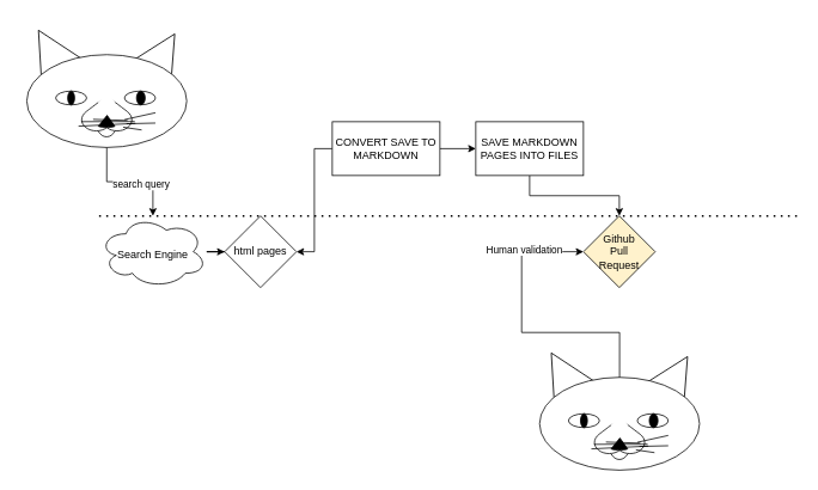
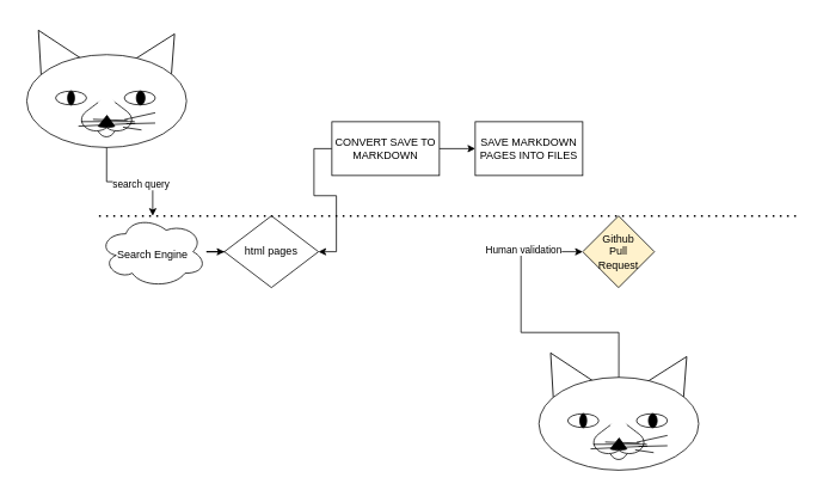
- <mxCell id="24" value="" style="edgeStyle=orthogonalEdgeStyle;rounded=0;orthogonalLoop=1;jettySize=auto;html=1;" edge="1" parent="1" source="25" target="32"><mxGeometry relative="1" as="geometry" /></mxCell>
- <mxCell id="26" value="html pages" style="rhombus;whiteSpace=wrap;html=1;" vertex="1" parent="1"><mxGeometry x="250" y="240" width="80" height="80" as="geometry" /></mxCell>
+ <mxCell id="26" value="html pages" style="rhombus;whiteSpace=wrap;html=1;" vertex="1" parent="1"><mxGeometry x="250" y="240" width="105" height="80" as="geometry" /></mxCell>
